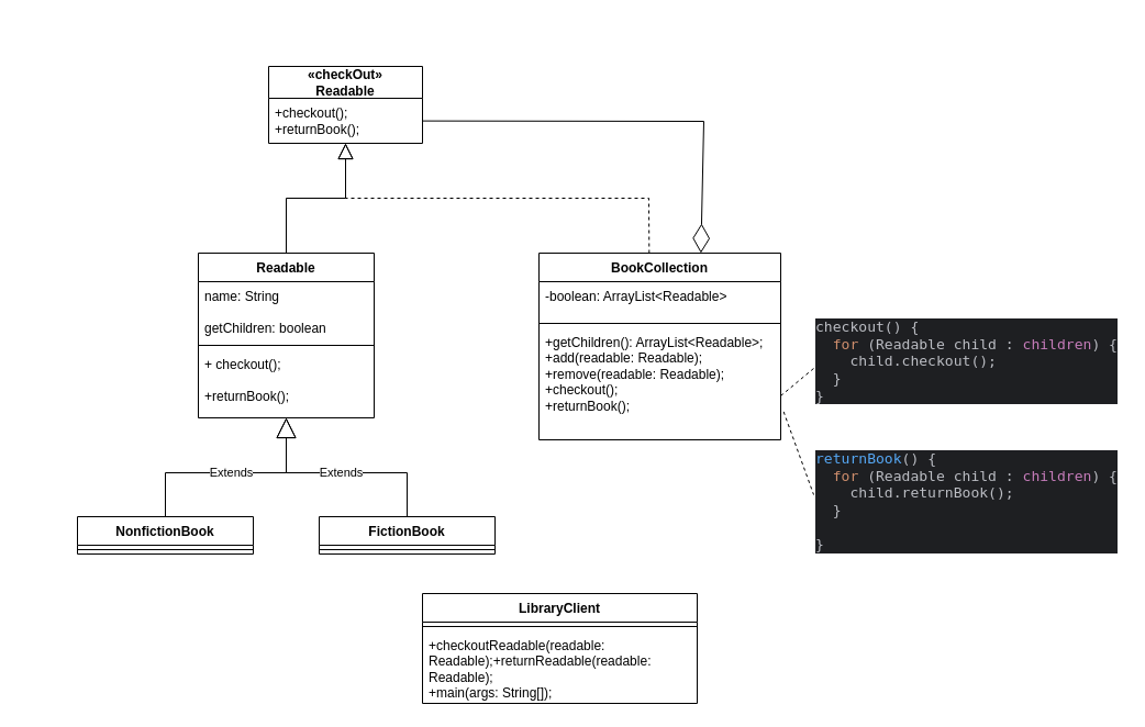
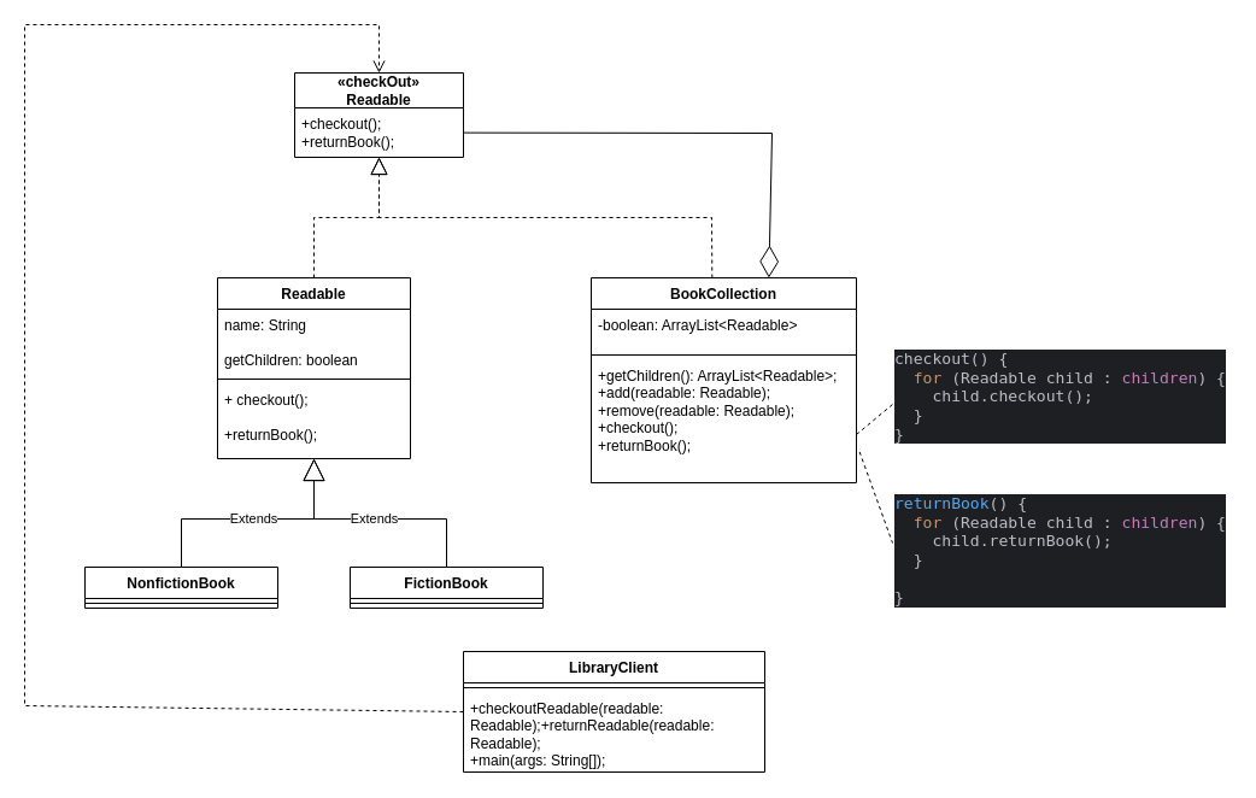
- <mxCell id="8" value="" style="endArrow=block;dashed=0;endFill=0;endSize=12;html=1;rounded=0;entryX=0.5;entryY=1;entryDx=0;entryDy=0;exitX=0.5;exitY=0;exitDx=0;exitDy=0;" parent="1" source="4" target="2" edge="1"><mxGeometry width="160" relative="1" as="geometry"><mxPoint x="280" y="230" as="sourcePoint" /><mxPoint x="440" y="230" as="targetPoint" /><Array as="points"><mxPoint x="260" y="180" /><mxPoint x="314" y="180" /></Array></mxGeometry></mxCell>
+ <mxCell id="8" value="" style="endArrow=block;dashed=1;endFill=0;endSize=12;html=1;rounded=0;entryX=0.5;entryY=1;entryDx=0;entryDy=0;exitX=0.5;exitY=0;exitDx=0;exitDy=0;" parent="1" source="4" target="2" edge="1"><mxGeometry width="160" relative="1" as="geometry"><mxPoint x="280" y="230" as="sourcePoint" /><mxPoint x="440" y="230" as="targetPoint" /><Array as="points"><mxPoint x="260" y="180" /><mxPoint x="314" y="180" /></Array></mxGeometry></mxCell>
+ <mxCell id="28" value="" style="html=1;verticalAlign=bottom;endArrow=open;dashed=1;endSize=8;curved=0;rounded=0;exitX=0;exitY=0.5;exitDx=0;exitDy=0;entryX=0.5;entryY=0;entryDx=0;entryDy=0;" parent="1" source="24" target="2" edge="1"><mxGeometry relative="1" as="geometry"><mxPoint x="599" y="70" as="sourcePoint" /><mxPoint x="370" y="-30" as="targetPoint" /><Array as="points"><mxPoint x="20" y="585" /><mxPoint x="20" y="20" /><mxPoint x="314" y="20" /></Array></mxGeometry></mxCell>
